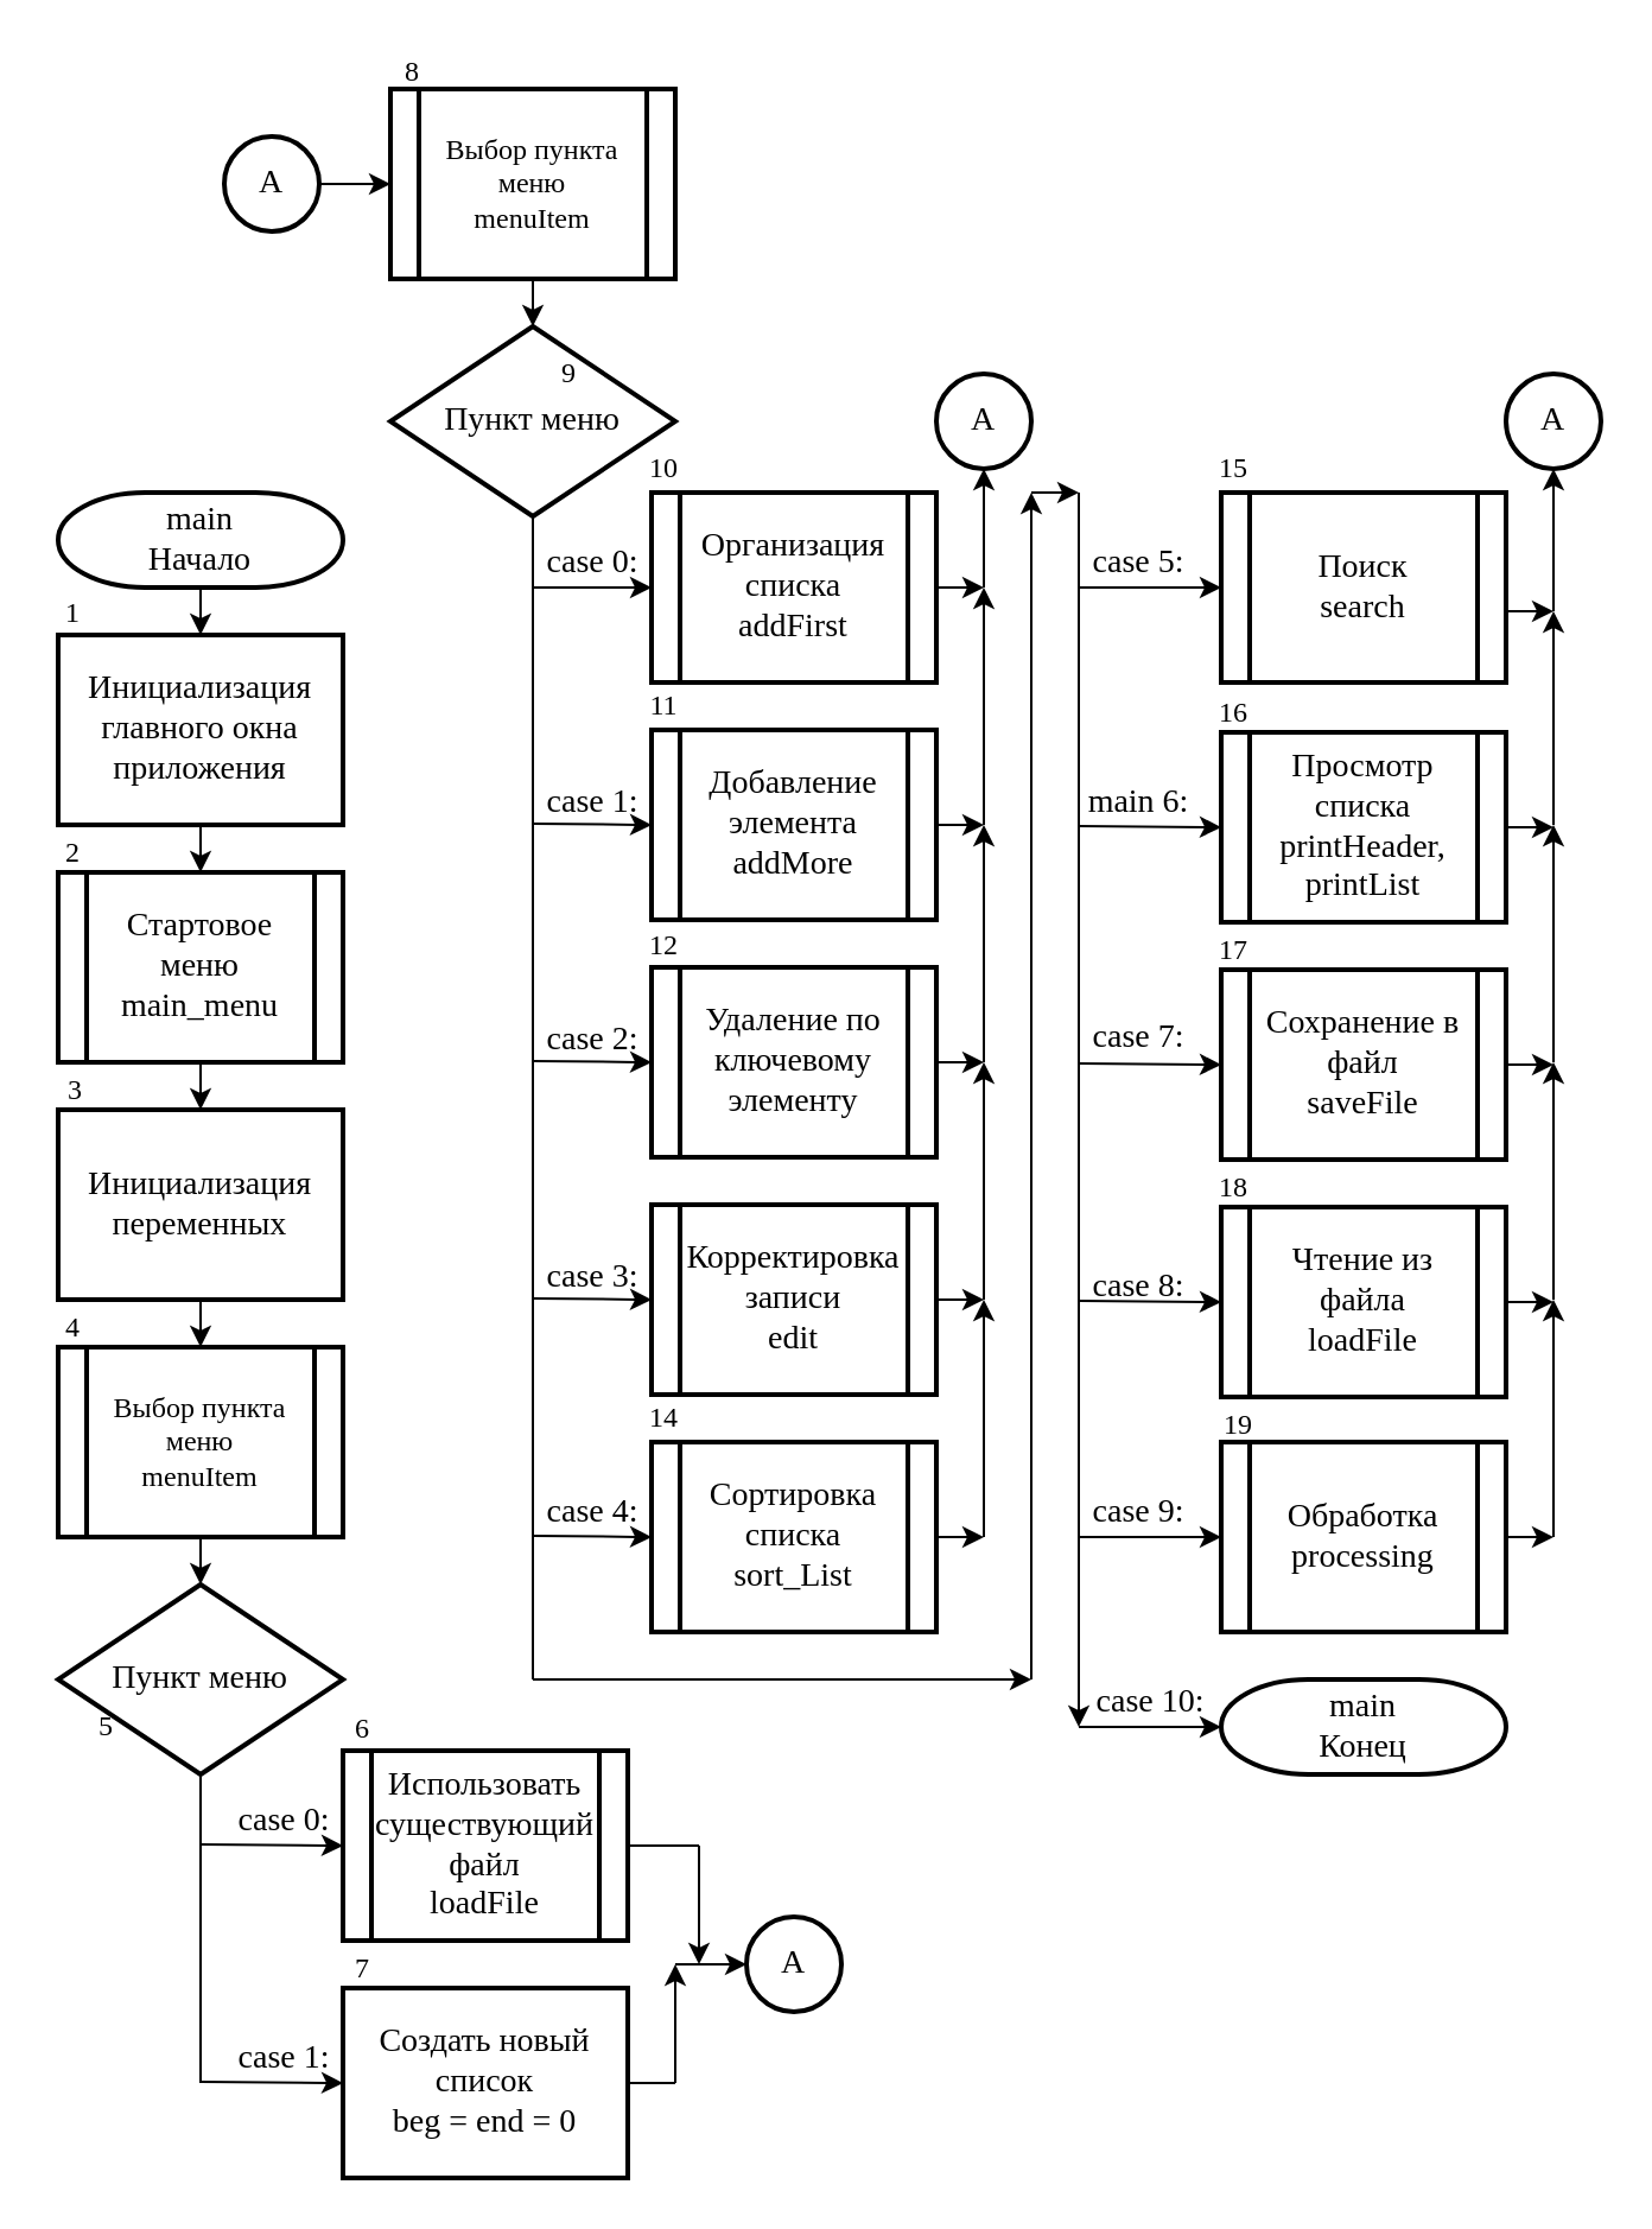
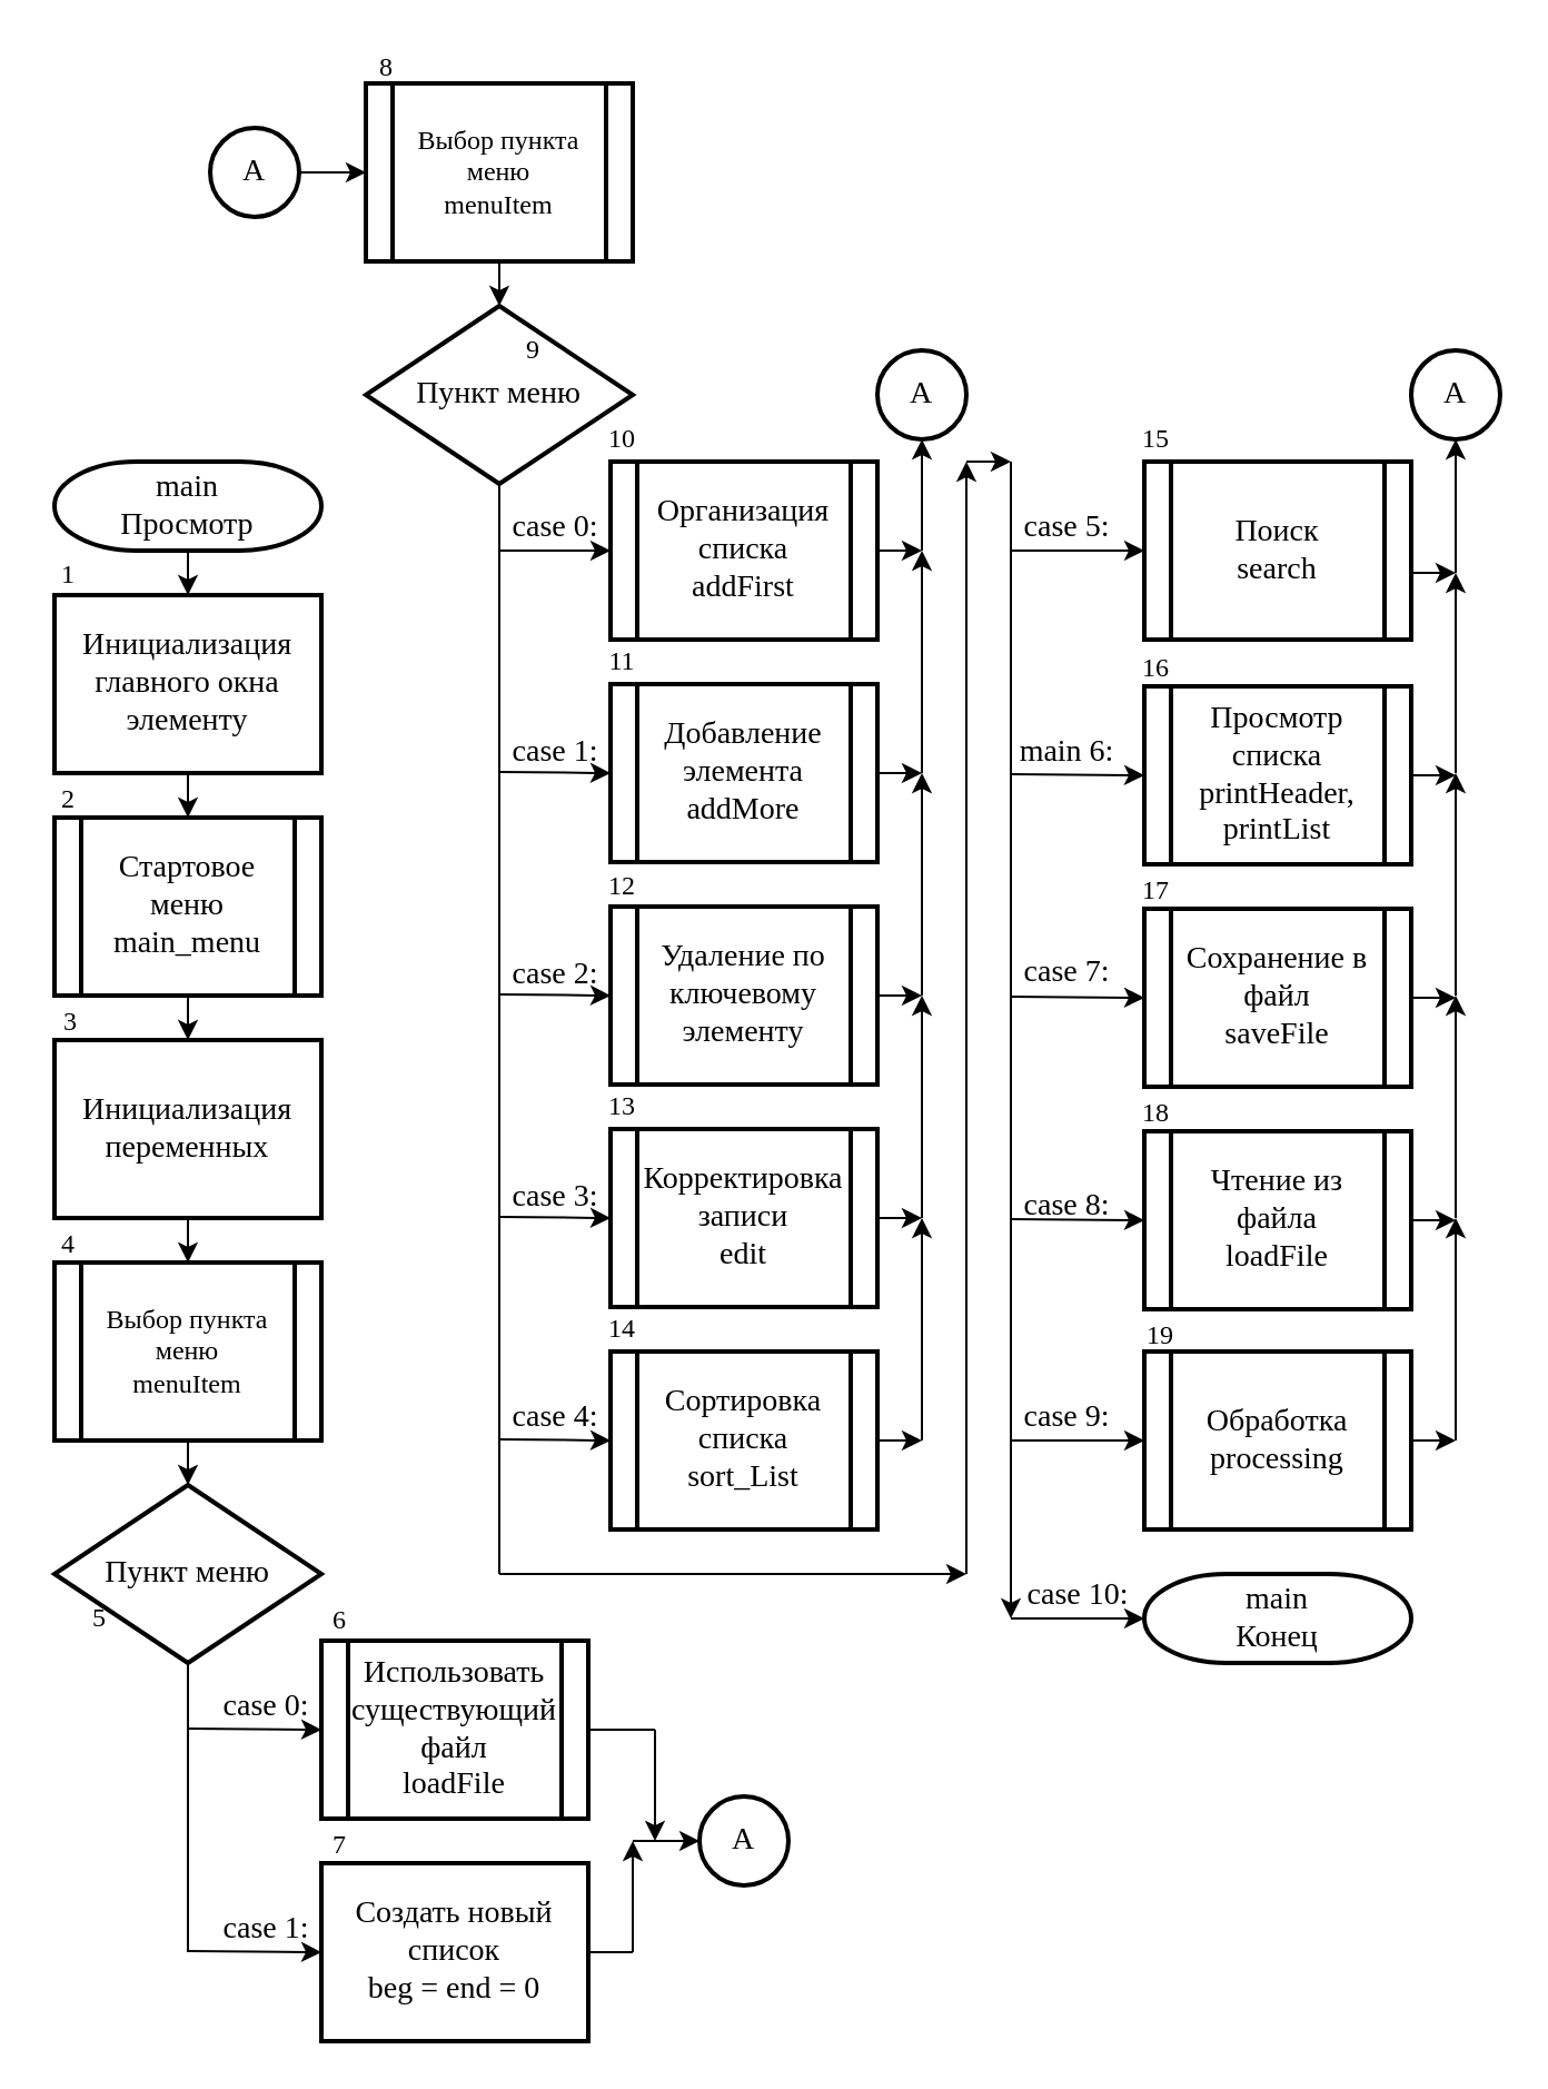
- <mxCell id="2" value="main&lt;br&gt;Начало" style="strokeWidth=2;html=1;shape=mxgraph.flowchart.terminator;whiteSpace=wrap;fontFamily=Times New Roman;fontSize=14;" parent="1" vertex="1"><mxGeometry x="24" y="207" width="120" height="40" as="geometry" /></mxCell>
+ <mxCell id="2" value="main&lt;br&gt;Просмотр" style="strokeWidth=2;html=1;shape=mxgraph.flowchart.terminator;whiteSpace=wrap;fontFamily=Times New Roman;fontSize=14;" parent="1" vertex="1"><mxGeometry x="24" y="207" width="120" height="40" as="geometry" /></mxCell>
- <mxCell id="3" value="Инициализация главного окна приложения" style="rounded=0;whiteSpace=wrap;html=1;strokeWidth=2;fontFamily=Times New Roman;fontSize=14;" parent="1" vertex="1"><mxGeometry x="24" y="267" width="120" height="80" as="geometry" /></mxCell>
+ <mxCell id="3" value="Инициализация главного окна элементу" style="rounded=0;whiteSpace=wrap;html=1;strokeWidth=2;fontFamily=Times New Roman;fontSize=14;" parent="1" vertex="1"><mxGeometry x="24" y="267" width="120" height="80" as="geometry" /></mxCell>
+ <mxCell id="104" value="13" style="text;html=1;align=center;verticalAlign=middle;resizable=0;points=[];autosize=1;strokeColor=none;fillColor=none;fontSize=12;fontFamily=Times New Roman;" parent="1" vertex="1"><mxGeometry x="264" y="487" width="30" height="20" as="geometry" /></mxCell>
